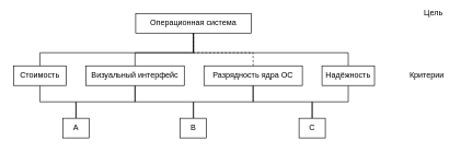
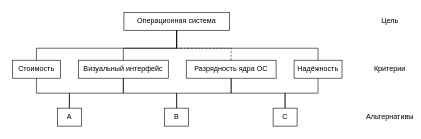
- <mxCell id="20" value="Цель" style="text;html=1;align=center;verticalAlign=middle;whiteSpace=wrap;rounded=0;" vertex="1" parent="1"><mxGeometry x="630" y="5" width="60" height="30" as="geometry" /></mxCell>
+ <mxCell id="20" value="Цель" style="text;html=1;align=center;verticalAlign=middle;whiteSpace=wrap;rounded=0;" vertex="1" parent="1"><mxGeometry x="620" y="20" width="60" height="30" as="geometry" /></mxCell>
+ <mxCell id="22" value="Альтернативы" style="text;html=1;align=center;verticalAlign=middle;whiteSpace=wrap;rounded=0;" vertex="1" parent="1"><mxGeometry x="620" y="180" width="60" height="30" as="geometry" /></mxCell>
